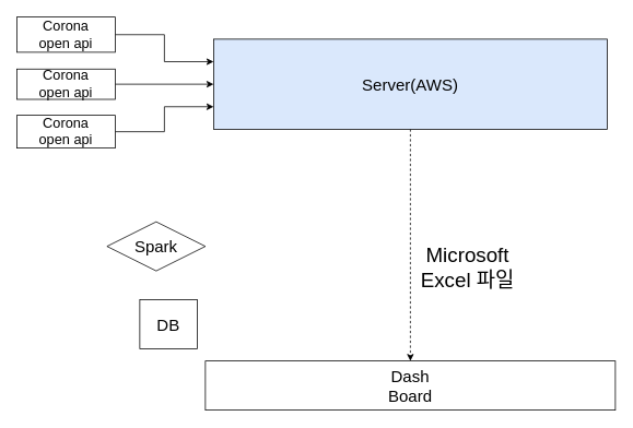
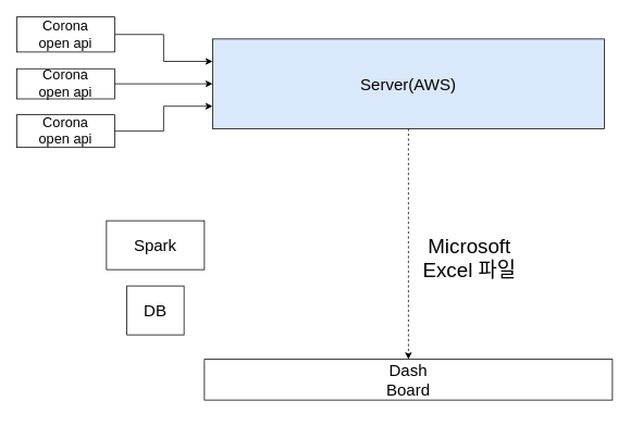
- <mxCell id="7" value="&lt;span style=&quot;font-size: 20px&quot;&gt;Spark&lt;/span&gt;" style="rhombus;whiteSpace=wrap;html=1;" vertex="1" parent="1"><mxGeometry x="130" y="270" width="120" height="60" as="geometry" /></mxCell>
+ <mxCell id="7" value="&lt;span style=&quot;font-size: 20px&quot;&gt;Spark&lt;/span&gt;" style="rounded=0;whiteSpace=wrap;html=1;" vertex="1" parent="1"><mxGeometry x="130" y="270" width="120" height="60" as="geometry" /></mxCell>
- <mxCell id="13" value="&lt;font style=&quot;font-size: 25px&quot;&gt;Microsoft&lt;br&gt;Excel 파일&lt;/font&gt;" style="text;html=1;strokeColor=none;fillColor=none;align=center;verticalAlign=middle;whiteSpace=wrap;rounded=0;" vertex="1" parent="1"><mxGeometry x="505" y="290" width="130" height="70" as="geometry" /></mxCell>
+ <mxCell id="13" value="&lt;font style=&quot;font-size: 25px&quot;&gt;Microsoft&lt;br&gt;Excel 파일&lt;/font&gt;" style="text;html=1;strokeColor=none;fillColor=none;align=center;verticalAlign=middle;whiteSpace=wrap;rounded=0;" vertex="1" parent="1"><mxGeometry x="510" y="280" width="130" height="70" as="geometry" /></mxCell>
- <mxCell id="8" value="&lt;font style=&quot;font-size: 20px&quot;&gt;DB&lt;/font&gt;" style="rounded=0;whiteSpace=wrap;html=1;" vertex="1" parent="1"><mxGeometry x="170" y="365" width="70" height="60" as="geometry" /></mxCell>
+ <mxCell id="8" value="&lt;font style=&quot;font-size: 20px&quot;&gt;DB&lt;/font&gt;" style="rounded=0;whiteSpace=wrap;html=1;" vertex="1" parent="1"><mxGeometry x="155" y="350" width="70" height="60" as="geometry" /></mxCell>
- <mxCell id="4" value="&lt;font style=&quot;font-size: 20px&quot;&gt;Dash&lt;br&gt;Board&lt;/font&gt;" style="rounded=0;whiteSpace=wrap;html=1;" vertex="1" parent="1"><mxGeometry x="250" y="440" width="500" height="60" as="geometry" /></mxCell>
+ <mxCell id="4" value="&lt;font style=&quot;font-size: 20px&quot;&gt;Dash&lt;br&gt;Board&lt;/font&gt;" style="rounded=0;whiteSpace=wrap;html=1;" vertex="1" parent="1"><mxGeometry x="250" y="440" width="500" height="50" as="geometry" /></mxCell>
